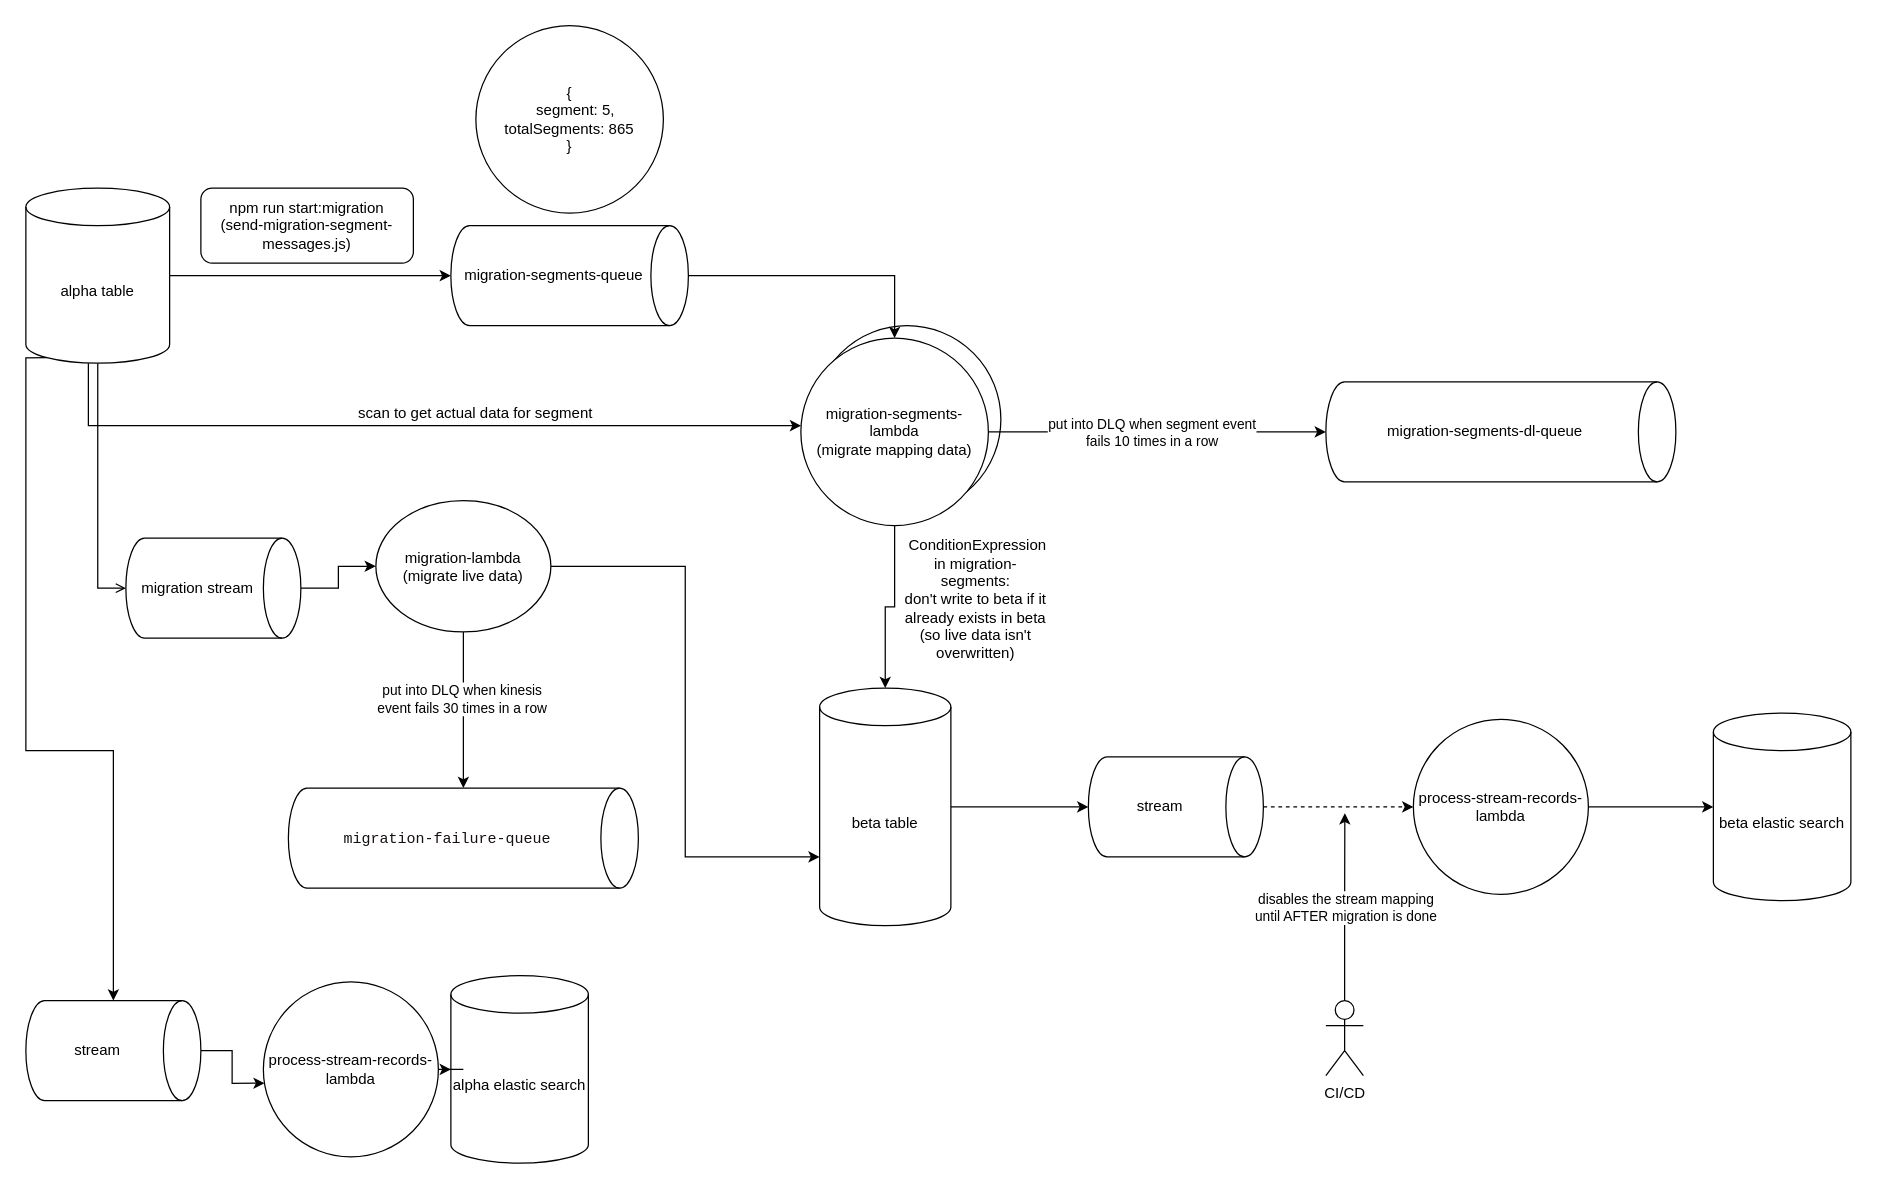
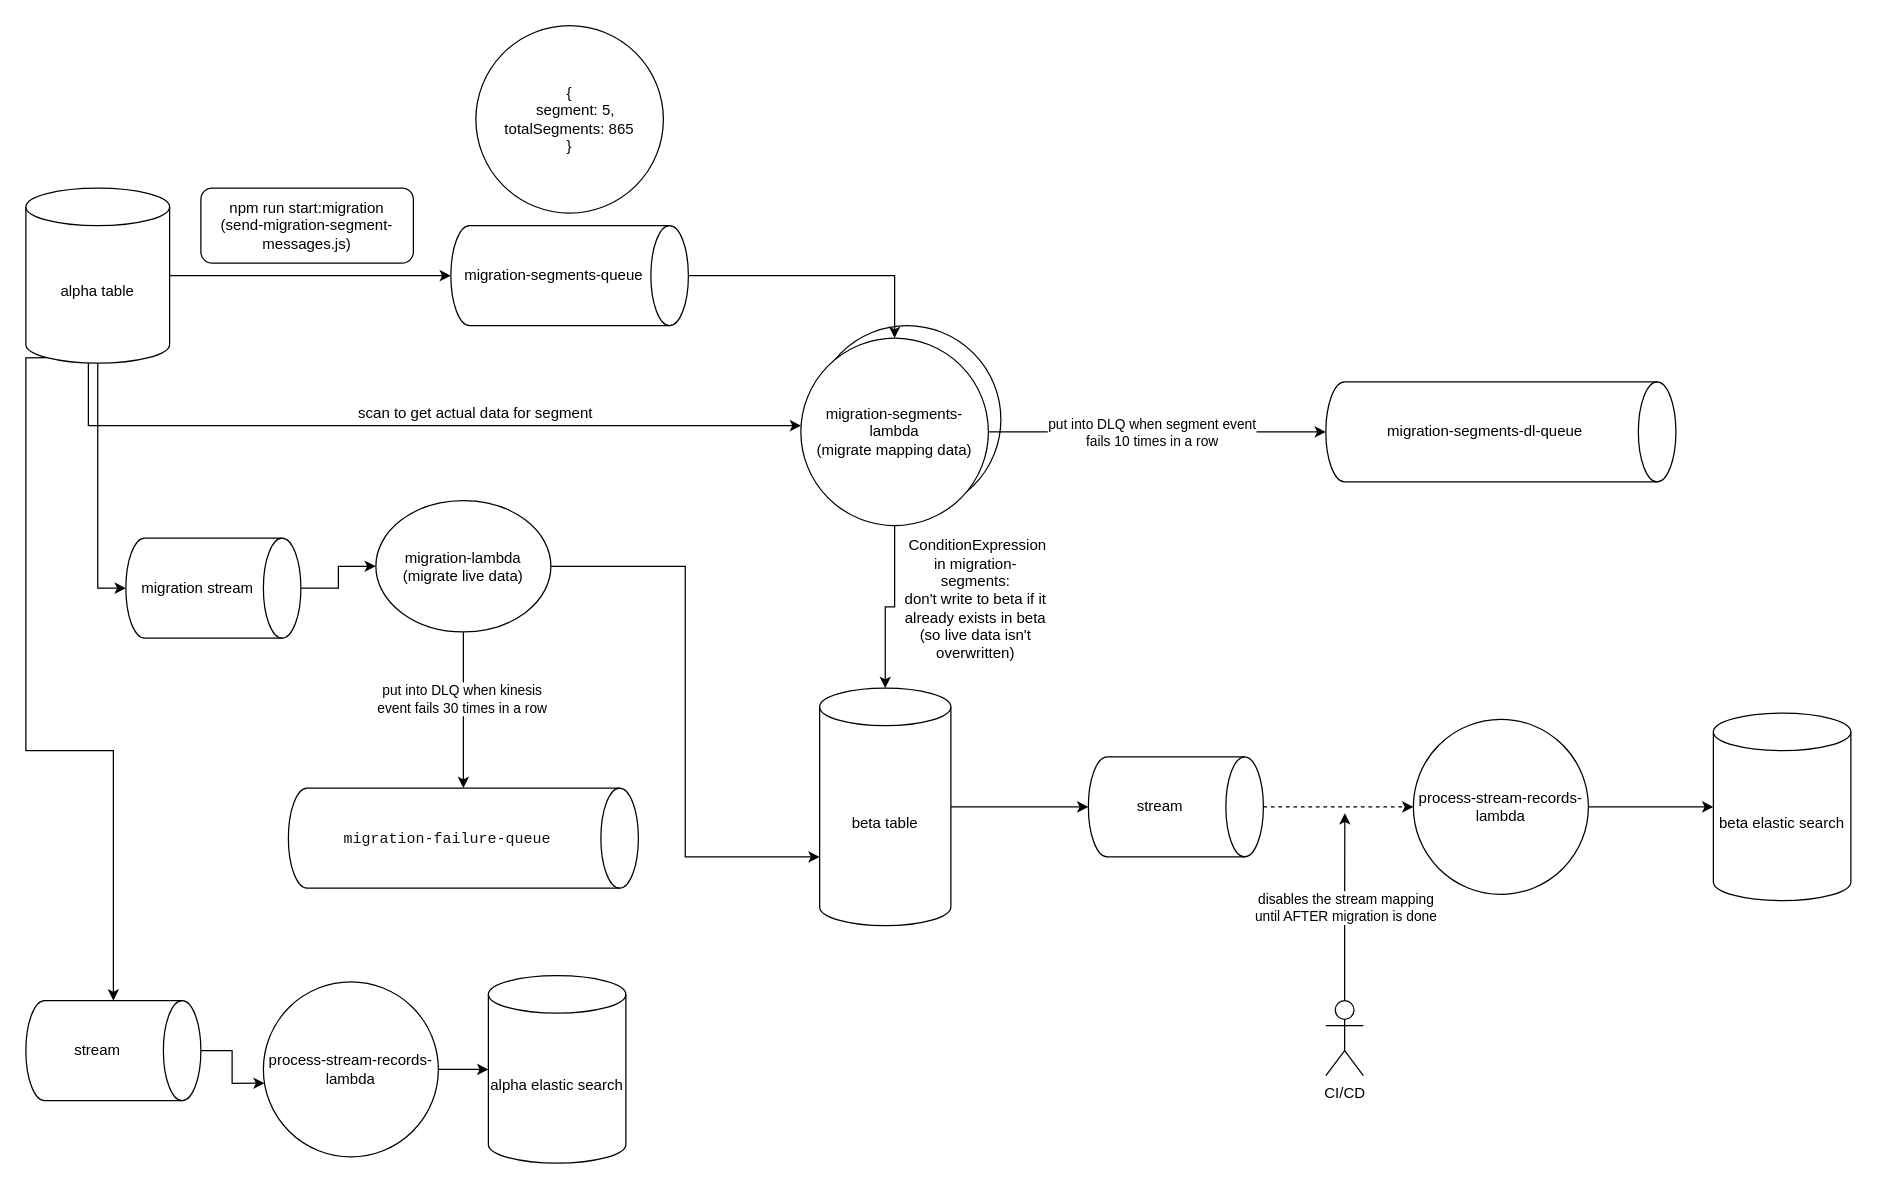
- <mxCell id="4" style="edgeStyle=orthogonalEdgeStyle;rounded=0;orthogonalLoop=1;jettySize=auto;html=1;entryX=0.5;entryY=1;entryDx=0;entryDy=0;entryPerimeter=0;endArrow=open;" parent="1" source="6" target="24" edge="1"><mxGeometry relative="1" as="geometry" /></mxCell>
+ <mxCell id="4" style="edgeStyle=orthogonalEdgeStyle;rounded=0;orthogonalLoop=1;jettySize=auto;html=1;entryX=0.5;entryY=1;entryDx=0;entryDy=0;entryPerimeter=0;" parent="1" source="6" target="24" edge="1"><mxGeometry relative="1" as="geometry" /></mxCell>
- <mxCell id="32" value="alpha elastic search" style="shape=cylinder3;whiteSpace=wrap;html=1;boundedLbl=1;backgroundOutline=1;size=15;" parent="1" vertex="1"><mxGeometry x="360" y="780" width="110" height="150" as="geometry" /></mxCell>
+ <mxCell id="32" value="alpha elastic search" style="shape=cylinder3;whiteSpace=wrap;html=1;boundedLbl=1;backgroundOutline=1;size=15;" parent="1" vertex="1"><mxGeometry x="390" y="780" width="110" height="150" as="geometry" /></mxCell>
